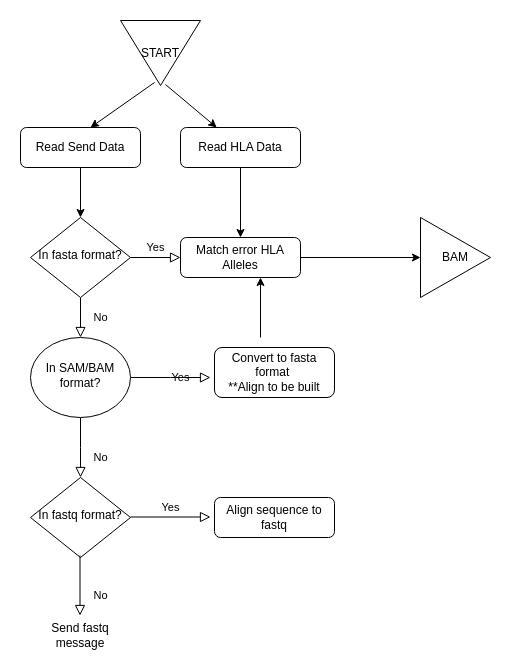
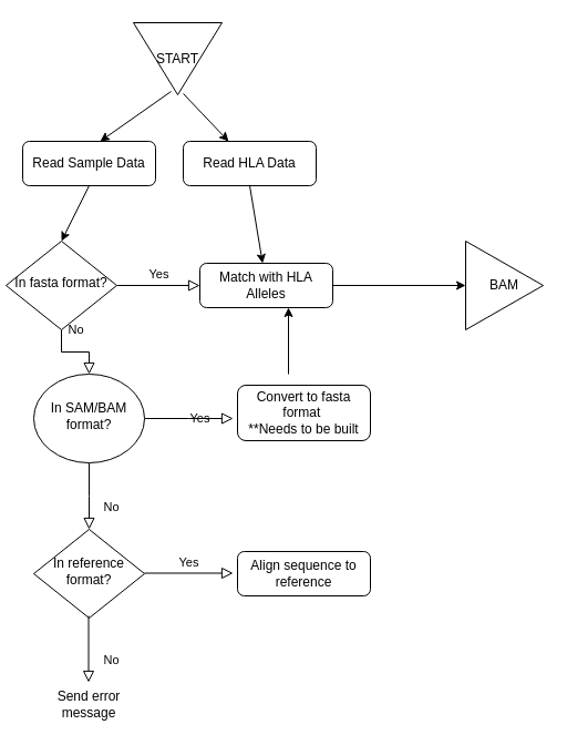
- <mxCell id="2" value="Read Send Data" style="rounded=1;whiteSpace=wrap;html=1;fontSize=12;glass=0;strokeWidth=1;shadow=0;" parent="1" vertex="1"><mxGeometry x="20" y="127" width="120" height="40" as="geometry" /></mxCell>
+ <mxCell id="2" value="Read Sample Data" style="rounded=1;whiteSpace=wrap;html=1;fontSize=12;glass=0;strokeWidth=1;shadow=0;" parent="1" vertex="1"><mxGeometry x="20" y="127" width="120" height="40" as="geometry" /></mxCell>
- <mxCell id="11" value="Read HLA Data" style="rounded=1;whiteSpace=wrap;html=1;fontSize=12;glass=0;strokeWidth=1;shadow=0;" parent="1" vertex="1"><mxGeometry x="180" y="127" width="120" height="40" as="geometry" /></mxCell>
+ <mxCell id="11" value="Read HLA Data" style="rounded=1;whiteSpace=wrap;html=1;fontSize=12;glass=0;strokeWidth=1;shadow=0;" parent="1" vertex="1"><mxGeometry x="165" y="127" width="120" height="40" as="geometry" /></mxCell>
- <mxCell id="5" value="In fasta format?" style="rhombus;whiteSpace=wrap;html=1;shadow=0;fontFamily=Helvetica;fontSize=12;align=center;strokeWidth=1;spacing=6;spacingTop=-4;" parent="1" vertex="1"><mxGeometry x="30" y="217" width="100" height="80" as="geometry" /></mxCell>
+ <mxCell id="5" value="In fasta format?" style="rhombus;whiteSpace=wrap;html=1;shadow=0;fontFamily=Helvetica;fontSize=12;align=center;strokeWidth=1;spacing=6;spacingTop=-4;" parent="1" vertex="1"><mxGeometry x="5" y="217" width="100" height="80" as="geometry" /></mxCell>
- <mxCell id="6" value="Match error HLA Alleles" style="rounded=1;whiteSpace=wrap;html=1;fontSize=12;glass=0;strokeWidth=1;shadow=0;" parent="1" vertex="1"><mxGeometry x="180" y="237" width="120" height="40" as="geometry" /></mxCell>
+ <mxCell id="6" value="Match with HLA Alleles" style="rounded=1;whiteSpace=wrap;html=1;fontSize=12;glass=0;strokeWidth=1;shadow=0;" parent="1" vertex="1"><mxGeometry x="180" y="237" width="120" height="40" as="geometry" /></mxCell>
- <mxCell id="13" value="Convert to fasta format&amp;nbsp;&lt;br&gt;**Align to be built" style="rounded=1;whiteSpace=wrap;html=1;fontSize=12;glass=0;strokeWidth=1;shadow=0;" parent="1" vertex="1"><mxGeometry x="214" y="347" width="120" height="50" as="geometry" /></mxCell>
+ <mxCell id="13" value="Convert to fasta format&amp;nbsp;&lt;br&gt;**Needs to be built" style="rounded=1;whiteSpace=wrap;html=1;fontSize=12;glass=0;strokeWidth=1;shadow=0;" parent="1" vertex="1"><mxGeometry x="214" y="347" width="120" height="50" as="geometry" /></mxCell>
- <mxCell id="12" value="In fastq format?" style="rhombus;whiteSpace=wrap;html=1;shadow=0;fontFamily=Helvetica;fontSize=12;align=center;strokeWidth=1;spacing=6;spacingTop=-4;" parent="1" vertex="1"><mxGeometry x="30" y="477" width="100" height="80" as="geometry" /></mxCell>
+ <mxCell id="12" value="In reference format?" style="rhombus;whiteSpace=wrap;html=1;shadow=0;fontFamily=Helvetica;fontSize=12;align=center;strokeWidth=1;spacing=6;spacingTop=-4;" parent="1" vertex="1"><mxGeometry x="30" y="477" width="100" height="80" as="geometry" /></mxCell>
- <mxCell id="10" value="Align sequence to fastq" style="rounded=1;whiteSpace=wrap;html=1;fontSize=12;glass=0;strokeWidth=1;shadow=0;" parent="1" vertex="1"><mxGeometry x="214" y="497" width="120" height="40" as="geometry" /></mxCell>
+ <mxCell id="10" value="Align sequence to reference" style="rounded=1;whiteSpace=wrap;html=1;fontSize=12;glass=0;strokeWidth=1;shadow=0;" parent="1" vertex="1"><mxGeometry x="214" y="497" width="120" height="40" as="geometry" /></mxCell>
- <mxCell id="24" value="Send fastq message" style="text;html=1;strokeColor=none;fillColor=none;align=center;verticalAlign=middle;whiteSpace=wrap;rounded=0;" vertex="1" parent="1"><mxGeometry x="50" y="620" width="60" height="30" as="geometry" /></mxCell>
+ <mxCell id="24" value="Send error message" style="text;html=1;strokeColor=none;fillColor=none;align=center;verticalAlign=middle;whiteSpace=wrap;rounded=0;" vertex="1" parent="1"><mxGeometry x="50" y="620" width="60" height="30" as="geometry" /></mxCell>
